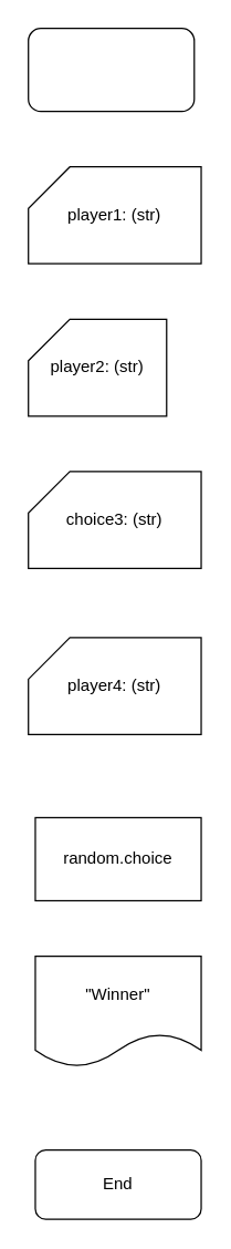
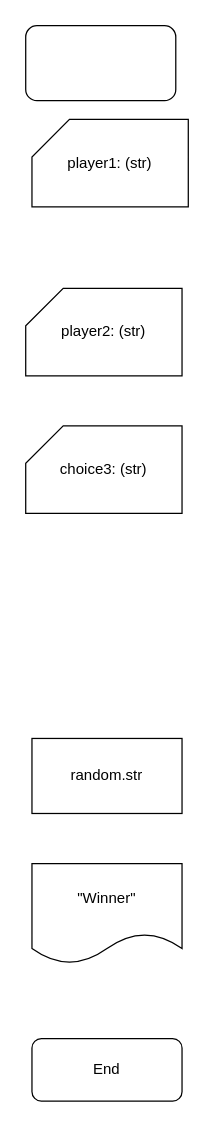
- <mxCell id="3" value="player1: (str)" style="shape=card;whiteSpace=wrap;html=1;" vertex="1" parent="1"><mxGeometry x="20" y="120" width="125" height="70" as="geometry" /></mxCell>
+ <mxCell id="3" value="player1: (str)" style="shape=card;whiteSpace=wrap;html=1;" vertex="1" parent="1"><mxGeometry x="25" y="95" width="125" height="70" as="geometry" /></mxCell>
- <mxCell id="4" value="player2: (str)" style="shape=card;whiteSpace=wrap;html=1;" vertex="1" parent="1"><mxGeometry x="20" y="230" width="100" height="70" as="geometry" /></mxCell>
+ <mxCell id="4" value="player2: (str)" style="shape=card;whiteSpace=wrap;html=1;" vertex="1" parent="1"><mxGeometry x="20" y="230" width="125" height="70" as="geometry" /></mxCell>
- <mxCell id="6" value="player4: (str)" style="shape=card;whiteSpace=wrap;html=1;" vertex="1" parent="1"><mxGeometry x="20" y="460" width="125" height="70" as="geometry" /></mxCell>
- <mxCell id="7" value="random.choice" style="rounded=0;whiteSpace=wrap;html=1;" vertex="1" parent="1"><mxGeometry x="25" y="590" width="120" height="60" as="geometry" /></mxCell>
+ <mxCell id="7" value="random.str" style="rounded=0;whiteSpace=wrap;html=1;" vertex="1" parent="1"><mxGeometry x="25" y="590" width="120" height="60" as="geometry" /></mxCell>
